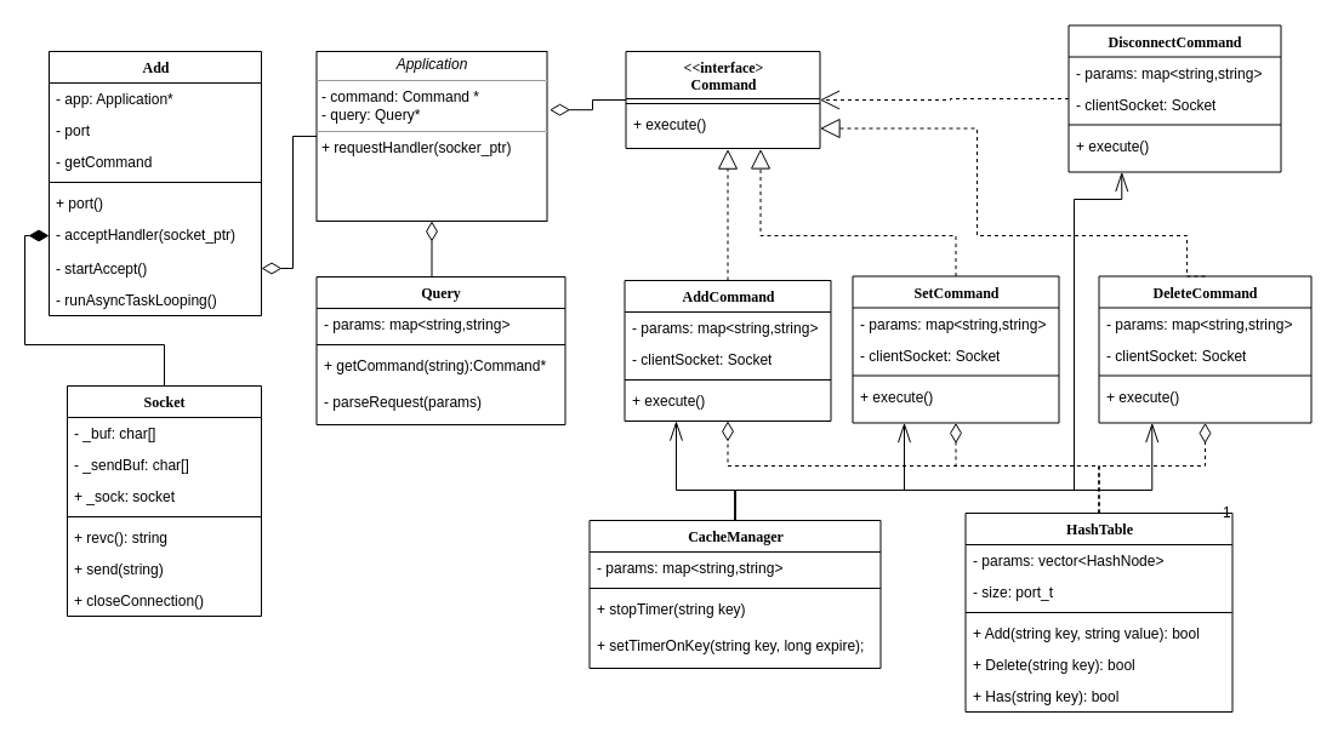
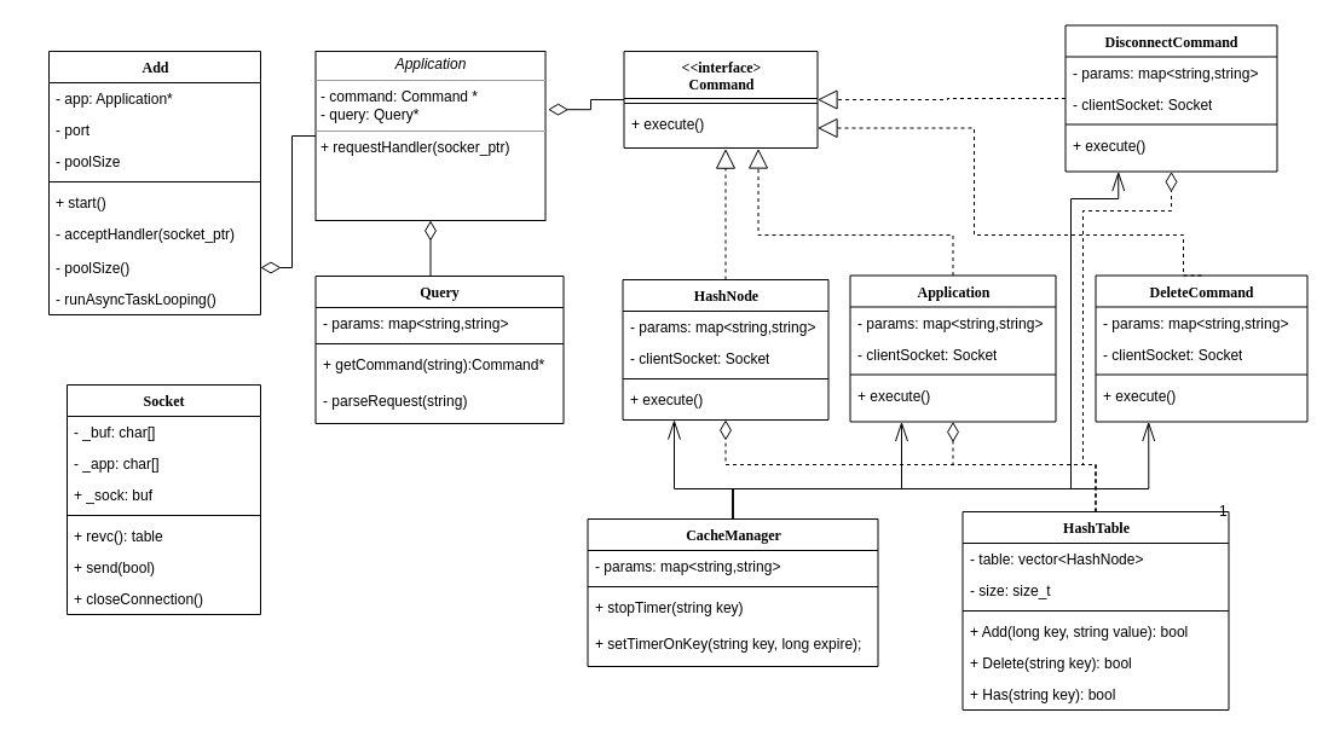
- <mxCell id="55" style="edgeStyle=orthogonalEdgeStyle;rounded=0;orthogonalLoop=1;jettySize=auto;html=1;entryX=1;entryY=0.5;entryDx=0;entryDy=0;dashed=1;startArrow=none;startFill=0;startSize=14;sourcePerimeterSpacing=0;endArrow=open;endFill=0;endSize=14;targetPerimeterSpacing=0;strokeColor=#000000;strokeWidth=1;" edge="1" parent="1" source="56" target="62"><mxGeometry relative="1" as="geometry" /></mxCell>
+ <mxCell id="55" style="edgeStyle=orthogonalEdgeStyle;rounded=0;orthogonalLoop=1;jettySize=auto;html=1;entryX=1;entryY=0.5;entryDx=0;entryDy=0;dashed=1;startArrow=none;startFill=0;startSize=14;sourcePerimeterSpacing=0;endArrow=block;endFill=0;endSize=14;targetPerimeterSpacing=0;strokeColor=#000000;strokeWidth=1;" edge="1" parent="1" source="56" target="62"><mxGeometry relative="1" as="geometry" /></mxCell>
- <mxCell id="14" value="- getCommand" style="text;html=1;strokeColor=none;fillColor=none;align=left;verticalAlign=top;spacingLeft=4;spacingRight=4;whiteSpace=wrap;overflow=hidden;rotatable=0;points=[[0,0.5],[1,0.5]];portConstraint=eastwest;" parent="11" vertex="1"><mxGeometry y="78" width="175" height="26" as="geometry" /></mxCell>
+ <mxCell id="14" value="- poolSize" style="text;html=1;strokeColor=none;fillColor=none;align=left;verticalAlign=top;spacingLeft=4;spacingRight=4;whiteSpace=wrap;overflow=hidden;rotatable=0;points=[[0,0.5],[1,0.5]];portConstraint=eastwest;" parent="11" vertex="1"><mxGeometry y="78" width="175" height="26" as="geometry" /></mxCell>
- <mxCell id="16" value="+ port()" style="text;html=1;strokeColor=none;fillColor=none;align=left;verticalAlign=top;spacingLeft=4;spacingRight=4;whiteSpace=wrap;overflow=hidden;rotatable=0;points=[[0,0.5],[1,0.5]];portConstraint=eastwest;" vertex="1" parent="11"><mxGeometry y="112" width="175" height="26" as="geometry" /></mxCell>
+ <mxCell id="16" value="+ start()" style="text;html=1;strokeColor=none;fillColor=none;align=left;verticalAlign=top;spacingLeft=4;spacingRight=4;whiteSpace=wrap;overflow=hidden;rotatable=0;points=[[0,0.5],[1,0.5]];portConstraint=eastwest;" vertex="1" parent="11"><mxGeometry y="112" width="175" height="26" as="geometry" /></mxCell>
- <mxCell id="18" value="- startAccept()" style="text;html=1;strokeColor=none;fillColor=none;align=left;verticalAlign=top;spacingLeft=4;spacingRight=4;whiteSpace=wrap;overflow=hidden;rotatable=0;points=[[0,0.5],[1,0.5]];portConstraint=eastwest;" vertex="1" parent="11"><mxGeometry y="166" width="175" height="26" as="geometry" /></mxCell>
+ <mxCell id="18" value="- poolSize()" style="text;html=1;strokeColor=none;fillColor=none;align=left;verticalAlign=top;spacingLeft=4;spacingRight=4;whiteSpace=wrap;overflow=hidden;rotatable=0;points=[[0,0.5],[1,0.5]];portConstraint=eastwest;" vertex="1" parent="11"><mxGeometry y="166" width="175" height="26" as="geometry" /></mxCell>
+ <mxCell id="22" style="edgeStyle=orthogonalEdgeStyle;rounded=0;orthogonalLoop=1;jettySize=auto;html=1;exitX=0.5;exitY=0;exitDx=0;exitDy=0;entryX=0.5;entryY=1;entryDx=0;entryDy=0;dashed=1;startArrow=none;startFill=0;startSize=14;sourcePerimeterSpacing=0;endArrow=diamondThin;endFill=0;endSize=14;targetPerimeterSpacing=0;strokeColor=#000000;strokeWidth=1;" edge="1" parent="1" source="24" target="56"><mxGeometry relative="1" as="geometry"><Array as="points"><mxPoint x="905" y="384" /><mxPoint x="895" y="384" /><mxPoint x="895" y="174" /><mxPoint x="968" y="174" /></Array></mxGeometry></mxCell>
- <mxCell id="44" value="SetCommand" style="swimlane;html=1;fontStyle=1;align=center;verticalAlign=top;childLayout=stackLayout;horizontal=1;startSize=26;horizontalStack=0;resizeParent=1;resizeLast=0;collapsible=1;marginBottom=0;swimlaneFillColor=#ffffff;rounded=0;shadow=0;comic=0;labelBackgroundColor=none;strokeColor=#000000;strokeWidth=1;fillColor=none;fontFamily=Verdana;fontSize=12;fontColor=#000000;" vertex="1" parent="1"><mxGeometry x="702.5" y="227.5" width="170" height="121" as="geometry" /></mxCell>
+ <mxCell id="44" value="Application" style="swimlane;html=1;fontStyle=1;align=center;verticalAlign=top;childLayout=stackLayout;horizontal=1;startSize=26;horizontalStack=0;resizeParent=1;resizeLast=0;collapsible=1;marginBottom=0;swimlaneFillColor=#ffffff;rounded=0;shadow=0;comic=0;labelBackgroundColor=none;strokeColor=#000000;strokeWidth=1;fillColor=none;fontFamily=Verdana;fontSize=12;fontColor=#000000;" vertex="1" parent="1"><mxGeometry x="702.5" y="227.5" width="170" height="121" as="geometry" /></mxCell>
- <mxCell id="38" value="AddCommand" style="swimlane;html=1;fontStyle=1;align=center;verticalAlign=top;childLayout=stackLayout;horizontal=1;startSize=26;horizontalStack=0;resizeParent=1;resizeLast=0;collapsible=1;marginBottom=0;swimlaneFillColor=#ffffff;rounded=0;shadow=0;comic=0;labelBackgroundColor=none;strokeColor=#000000;strokeWidth=1;fillColor=none;fontFamily=Verdana;fontSize=12;fontColor=#000000;" parent="1" vertex="1"><mxGeometry x="514.5" y="231" width="170" height="116" as="geometry" /></mxCell>
+ <mxCell id="38" value="HashNode" style="swimlane;html=1;fontStyle=1;align=center;verticalAlign=top;childLayout=stackLayout;horizontal=1;startSize=26;horizontalStack=0;resizeParent=1;resizeLast=0;collapsible=1;marginBottom=0;swimlaneFillColor=#ffffff;rounded=0;shadow=0;comic=0;labelBackgroundColor=none;strokeColor=#000000;strokeWidth=1;fillColor=none;fontFamily=Verdana;fontSize=12;fontColor=#000000;" parent="1" vertex="1"><mxGeometry x="514.5" y="231" width="170" height="116" as="geometry" /></mxCell>
- <mxCell id="2" style="edgeStyle=orthogonalEdgeStyle;rounded=0;orthogonalLoop=1;jettySize=auto;html=1;exitX=0.5;exitY=0;exitDx=0;exitDy=0;entryX=0;entryY=0.5;entryDx=0;entryDy=0;startArrow=none;startFill=0;startSize=14;sourcePerimeterSpacing=0;endArrow=diamondThin;endFill=1;endSize=14;targetPerimeterSpacing=0;strokeColor=#000000;strokeWidth=1;" edge="1" parent="1" source="3" target="17"><mxGeometry relative="1" as="geometry"><Array as="points"><mxPoint x="135" y="284" /><mxPoint x="20" y="284" /><mxPoint x="20" y="194" /></Array></mxGeometry></mxCell>
- <mxCell id="36" value="- parseRequest(params)" style="text;html=1;strokeColor=none;fillColor=none;align=left;verticalAlign=top;spacingLeft=4;spacingRight=4;whiteSpace=wrap;overflow=hidden;rotatable=0;points=[[0,0.5],[1,0.5]];portConstraint=eastwest;" vertex="1" parent="32"><mxGeometry y="90" width="205" height="26" as="geometry" /></mxCell>
+ <mxCell id="36" value="- parseRequest(string)" style="text;html=1;strokeColor=none;fillColor=none;align=left;verticalAlign=top;spacingLeft=4;spacingRight=4;whiteSpace=wrap;overflow=hidden;rotatable=0;points=[[0,0.5],[1,0.5]];portConstraint=eastwest;" vertex="1" parent="32"><mxGeometry y="90" width="205" height="26" as="geometry" /></mxCell>
- <mxCell id="5" value="- _sendBuf: char[]" style="text;html=1;strokeColor=none;fillColor=none;align=left;verticalAlign=top;spacingLeft=4;spacingRight=4;whiteSpace=wrap;overflow=hidden;rotatable=0;points=[[0,0.5],[1,0.5]];portConstraint=eastwest;" parent="3" vertex="1"><mxGeometry y="52" width="160" height="26" as="geometry" /></mxCell>
+ <mxCell id="5" value="- _app: char[]" style="text;html=1;strokeColor=none;fillColor=none;align=left;verticalAlign=top;spacingLeft=4;spacingRight=4;whiteSpace=wrap;overflow=hidden;rotatable=0;points=[[0,0.5],[1,0.5]];portConstraint=eastwest;" parent="3" vertex="1"><mxGeometry y="52" width="160" height="26" as="geometry" /></mxCell>
- <mxCell id="21" style="edgeStyle=orthogonalEdgeStyle;rounded=0;orthogonalLoop=1;jettySize=auto;html=1;exitX=0.5;exitY=0;exitDx=0;exitDy=0;entryX=0.5;entryY=1;entryDx=0;entryDy=0;dashed=1;startArrow=none;startFill=0;startSize=14;sourcePerimeterSpacing=0;endArrow=diamondThin;endFill=0;endSize=14;targetPerimeterSpacing=0;strokeColor=#000000;strokeWidth=1;" edge="1" parent="1" source="24" target="50"><mxGeometry relative="1" as="geometry"><Array as="points"><mxPoint x="905" y="384" /><mxPoint x="993" y="384" /></Array></mxGeometry></mxCell>
- <mxCell id="6" value="+ _sock: socket" style="text;html=1;strokeColor=none;fillColor=none;align=left;verticalAlign=top;spacingLeft=4;spacingRight=4;whiteSpace=wrap;overflow=hidden;rotatable=0;points=[[0,0.5],[1,0.5]];portConstraint=eastwest;" parent="3" vertex="1"><mxGeometry y="78" width="160" height="26" as="geometry" /></mxCell>
+ <mxCell id="6" value="+ _sock: buf" style="text;html=1;strokeColor=none;fillColor=none;align=left;verticalAlign=top;spacingLeft=4;spacingRight=4;whiteSpace=wrap;overflow=hidden;rotatable=0;points=[[0,0.5],[1,0.5]];portConstraint=eastwest;" parent="3" vertex="1"><mxGeometry y="78" width="160" height="26" as="geometry" /></mxCell>
- <mxCell id="8" value="+ revc(): string" style="text;html=1;strokeColor=none;fillColor=none;align=left;verticalAlign=top;spacingLeft=4;spacingRight=4;whiteSpace=wrap;overflow=hidden;rotatable=0;points=[[0,0.5],[1,0.5]];portConstraint=eastwest;" vertex="1" parent="3"><mxGeometry y="112" width="160" height="26" as="geometry" /></mxCell>
+ <mxCell id="8" value="+ revc(): table" style="text;html=1;strokeColor=none;fillColor=none;align=left;verticalAlign=top;spacingLeft=4;spacingRight=4;whiteSpace=wrap;overflow=hidden;rotatable=0;points=[[0,0.5],[1,0.5]];portConstraint=eastwest;" vertex="1" parent="3"><mxGeometry y="112" width="160" height="26" as="geometry" /></mxCell>
- <mxCell id="25" value="- params: vector&amp;lt;HashNode&amp;gt;" style="text;html=1;strokeColor=none;fillColor=none;align=left;verticalAlign=top;spacingLeft=4;spacingRight=4;whiteSpace=wrap;overflow=hidden;rotatable=0;points=[[0,0.5],[1,0.5]];portConstraint=eastwest;" parent="24" vertex="1"><mxGeometry y="26" width="220" height="26" as="geometry" /></mxCell>
+ <mxCell id="25" value="- table: vector&amp;lt;HashNode&amp;gt;" style="text;html=1;strokeColor=none;fillColor=none;align=left;verticalAlign=top;spacingLeft=4;spacingRight=4;whiteSpace=wrap;overflow=hidden;rotatable=0;points=[[0,0.5],[1,0.5]];portConstraint=eastwest;" parent="24" vertex="1"><mxGeometry y="26" width="220" height="26" as="geometry" /></mxCell>
- <mxCell id="9" value="+ send(string)" style="text;html=1;strokeColor=none;fillColor=none;align=left;verticalAlign=top;spacingLeft=4;spacingRight=4;whiteSpace=wrap;overflow=hidden;rotatable=0;points=[[0,0.5],[1,0.5]];portConstraint=eastwest;" vertex="1" parent="3"><mxGeometry y="138" width="160" height="26" as="geometry" /></mxCell>
+ <mxCell id="9" value="+ send(bool)" style="text;html=1;strokeColor=none;fillColor=none;align=left;verticalAlign=top;spacingLeft=4;spacingRight=4;whiteSpace=wrap;overflow=hidden;rotatable=0;points=[[0,0.5],[1,0.5]];portConstraint=eastwest;" vertex="1" parent="3"><mxGeometry y="138" width="160" height="26" as="geometry" /></mxCell>
- <mxCell id="26" value="- size: port_t" style="text;html=1;strokeColor=none;fillColor=none;align=left;verticalAlign=top;spacingLeft=4;spacingRight=4;whiteSpace=wrap;overflow=hidden;rotatable=0;points=[[0,0.5],[1,0.5]];portConstraint=eastwest;" parent="24" vertex="1"><mxGeometry y="52" width="220" height="26" as="geometry" /></mxCell>
+ <mxCell id="26" value="- size: size_t" style="text;html=1;strokeColor=none;fillColor=none;align=left;verticalAlign=top;spacingLeft=4;spacingRight=4;whiteSpace=wrap;overflow=hidden;rotatable=0;points=[[0,0.5],[1,0.5]];portConstraint=eastwest;" parent="24" vertex="1"><mxGeometry y="52" width="220" height="26" as="geometry" /></mxCell>
- <mxCell id="28" value="+ Add(string key, string value): bool" style="text;html=1;strokeColor=none;fillColor=none;align=left;verticalAlign=top;spacingLeft=4;spacingRight=4;whiteSpace=wrap;overflow=hidden;rotatable=0;points=[[0,0.5],[1,0.5]];portConstraint=eastwest;" parent="24" vertex="1"><mxGeometry y="86" width="220" height="26" as="geometry" /></mxCell>
+ <mxCell id="28" value="+ Add(long key, string value): bool" style="text;html=1;strokeColor=none;fillColor=none;align=left;verticalAlign=top;spacingLeft=4;spacingRight=4;whiteSpace=wrap;overflow=hidden;rotatable=0;points=[[0,0.5],[1,0.5]];portConstraint=eastwest;" parent="24" vertex="1"><mxGeometry y="86" width="220" height="26" as="geometry" /></mxCell>
